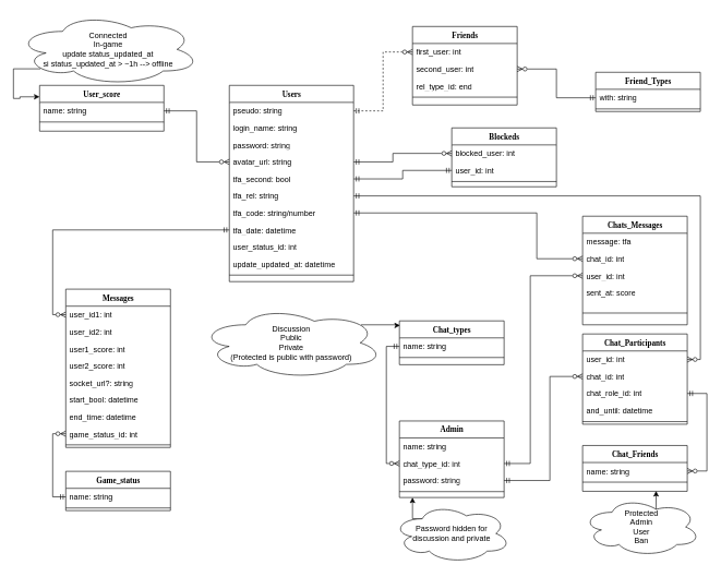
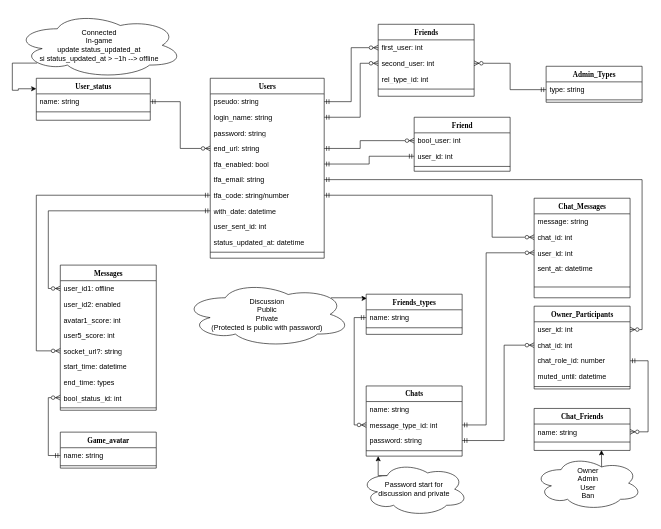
- <mxCell id="30" value="Friend_Types" style="swimlane;html=1;fontStyle=1;align=center;verticalAlign=top;childLayout=stackLayout;horizontal=1;startSize=26;horizontalStack=0;resizeParent=1;resizeLast=0;collapsible=1;marginBottom=0;swimlaneFillColor=#ffffff;rounded=0;shadow=0;comic=0;labelBackgroundColor=none;strokeWidth=1;fillColor=none;fontFamily=Verdana;fontSize=12" parent="1" vertex="1"><mxGeometry x="910" y="110" width="160" height="60" as="geometry" /></mxCell>
+ <mxCell id="30" value="Admin_Types" style="swimlane;html=1;fontStyle=1;align=center;verticalAlign=top;childLayout=stackLayout;horizontal=1;startSize=26;horizontalStack=0;resizeParent=1;resizeLast=0;collapsible=1;marginBottom=0;swimlaneFillColor=#ffffff;rounded=0;shadow=0;comic=0;labelBackgroundColor=none;strokeWidth=1;fillColor=none;fontFamily=Verdana;fontSize=12" parent="1" vertex="1"><mxGeometry x="910" y="110" width="160" height="60" as="geometry" /></mxCell>
- <mxCell id="87" style="edgeStyle=orthogonalEdgeStyle;rounded=0;orthogonalLoop=1;jettySize=auto;html=1;exitX=1;exitY=0.5;exitDx=0;exitDy=0;entryX=0;entryY=0.5;entryDx=0;entryDy=0;startArrow=ERmandOne;startFill=0;endArrow=ERzeroToMany;endFill=0;dashed=1;" parent="1" source="3" target="15" edge="1"><mxGeometry relative="1" as="geometry" /></mxCell>
+ <mxCell id="87" style="edgeStyle=orthogonalEdgeStyle;rounded=0;orthogonalLoop=1;jettySize=auto;html=1;exitX=1;exitY=0.5;exitDx=0;exitDy=0;entryX=0;entryY=0.5;entryDx=0;entryDy=0;startArrow=ERmandOne;startFill=0;endArrow=ERzeroToMany;endFill=0;" parent="1" source="3" target="15" edge="1"><mxGeometry relative="1" as="geometry" /></mxCell>
- <mxCell id="17" value="rel_type_id: end" style="text;html=1;strokeColor=none;fillColor=none;align=left;verticalAlign=top;spacingLeft=4;spacingRight=4;whiteSpace=wrap;overflow=hidden;rotatable=0;points=[[0,0.5],[1,0.5]];portConstraint=eastwest;" parent="14" vertex="1"><mxGeometry y="78" width="160" height="26" as="geometry" /></mxCell>
+ <mxCell id="17" value="rel_type_id: int" style="text;html=1;strokeColor=none;fillColor=none;align=left;verticalAlign=top;spacingLeft=4;spacingRight=4;whiteSpace=wrap;overflow=hidden;rotatable=0;points=[[0,0.5],[1,0.5]];portConstraint=eastwest;" parent="14" vertex="1"><mxGeometry y="78" width="160" height="26" as="geometry" /></mxCell>
- <mxCell id="24" value="User_score" style="swimlane;html=1;fontStyle=1;align=center;verticalAlign=top;childLayout=stackLayout;horizontal=1;startSize=26;horizontalStack=0;resizeParent=1;resizeLast=0;collapsible=1;marginBottom=0;swimlaneFillColor=#ffffff;rounded=0;shadow=0;comic=0;labelBackgroundColor=none;strokeWidth=1;fillColor=none;fontFamily=Verdana;fontSize=12" parent="1" vertex="1"><mxGeometry x="60" y="130" width="190" height="70" as="geometry" /></mxCell>
+ <mxCell id="24" value="User_status" style="swimlane;html=1;fontStyle=1;align=center;verticalAlign=top;childLayout=stackLayout;horizontal=1;startSize=26;horizontalStack=0;resizeParent=1;resizeLast=0;collapsible=1;marginBottom=0;swimlaneFillColor=#ffffff;rounded=0;shadow=0;comic=0;labelBackgroundColor=none;strokeWidth=1;fillColor=none;fontFamily=Verdana;fontSize=12" parent="1" vertex="1"><mxGeometry x="60" y="130" width="190" height="70" as="geometry" /></mxCell>
- <mxCell id="31" value="with: string" style="text;html=1;strokeColor=none;fillColor=none;align=left;verticalAlign=top;spacingLeft=4;spacingRight=4;whiteSpace=wrap;overflow=hidden;rotatable=0;points=[[0,0.5],[1,0.5]];portConstraint=eastwest;" parent="30" vertex="1"><mxGeometry y="26" width="160" height="26" as="geometry" /></mxCell>
+ <mxCell id="31" value="type: string" style="text;html=1;strokeColor=none;fillColor=none;align=left;verticalAlign=top;spacingLeft=4;spacingRight=4;whiteSpace=wrap;overflow=hidden;rotatable=0;points=[[0,0.5],[1,0.5]];portConstraint=eastwest;" parent="30" vertex="1"><mxGeometry y="26" width="160" height="26" as="geometry" /></mxCell>
+ <mxCell id="88" style="edgeStyle=orthogonalEdgeStyle;rounded=0;orthogonalLoop=1;jettySize=auto;html=1;exitX=1;exitY=0.5;exitDx=0;exitDy=0;entryX=0;entryY=0.5;entryDx=0;entryDy=0;startArrow=ERmandOne;startFill=0;endArrow=ERzeroToMany;endFill=0;" parent="1" source="4" target="16" edge="1"><mxGeometry relative="1" as="geometry"><Array as="points"><mxPoint x="600" y="195" /><mxPoint x="600" y="105" /></Array></mxGeometry></mxCell>
- <mxCell id="81" value="Blockeds" style="swimlane;html=1;fontStyle=1;align=center;verticalAlign=top;childLayout=stackLayout;horizontal=1;startSize=26;horizontalStack=0;resizeParent=1;resizeLast=0;collapsible=1;marginBottom=0;swimlaneFillColor=#ffffff;rounded=0;shadow=0;comic=0;labelBackgroundColor=none;strokeWidth=1;fillColor=none;fontFamily=Verdana;fontSize=12" parent="1" vertex="1"><mxGeometry x="690" y="195" width="160" height="90" as="geometry" /></mxCell>
+ <mxCell id="81" value="Friend" style="swimlane;html=1;fontStyle=1;align=center;verticalAlign=top;childLayout=stackLayout;horizontal=1;startSize=26;horizontalStack=0;resizeParent=1;resizeLast=0;collapsible=1;marginBottom=0;swimlaneFillColor=#ffffff;rounded=0;shadow=0;comic=0;labelBackgroundColor=none;strokeWidth=1;fillColor=none;fontFamily=Verdana;fontSize=12" parent="1" vertex="1"><mxGeometry x="690" y="195" width="160" height="90" as="geometry" /></mxCell>
- <mxCell id="82" value="blocked_user: int" style="text;html=1;strokeColor=none;fillColor=none;align=left;verticalAlign=top;spacingLeft=4;spacingRight=4;whiteSpace=wrap;overflow=hidden;rotatable=0;points=[[0,0.5],[1,0.5]];portConstraint=eastwest;" parent="81" vertex="1"><mxGeometry y="26" width="160" height="26" as="geometry" /></mxCell>
+ <mxCell id="82" value="bool_user: int" style="text;html=1;strokeColor=none;fillColor=none;align=left;verticalAlign=top;spacingLeft=4;spacingRight=4;whiteSpace=wrap;overflow=hidden;rotatable=0;points=[[0,0.5],[1,0.5]];portConstraint=eastwest;" parent="81" vertex="1"><mxGeometry y="26" width="160" height="26" as="geometry" /></mxCell>
- <mxCell id="6" value="avatar_url: string" style="text;html=1;strokeColor=none;fillColor=none;align=left;verticalAlign=top;spacingLeft=4;spacingRight=4;whiteSpace=wrap;overflow=hidden;rotatable=0;points=[[0,0.5],[1,0.5]];portConstraint=eastwest;" parent="2" vertex="1"><mxGeometry y="104" width="190" height="26" as="geometry" /></mxCell>
+ <mxCell id="6" value="end_url: string" style="text;html=1;strokeColor=none;fillColor=none;align=left;verticalAlign=top;spacingLeft=4;spacingRight=4;whiteSpace=wrap;overflow=hidden;rotatable=0;points=[[0,0.5],[1,0.5]];portConstraint=eastwest;" parent="2" vertex="1"><mxGeometry y="104" width="190" height="26" as="geometry" /></mxCell>
- <mxCell id="7" value="tfa_second: bool" style="text;html=1;strokeColor=none;fillColor=none;align=left;verticalAlign=top;spacingLeft=4;spacingRight=4;whiteSpace=wrap;overflow=hidden;rotatable=0;points=[[0,0.5],[1,0.5]];portConstraint=eastwest;" parent="2" vertex="1"><mxGeometry y="130" width="190" height="26" as="geometry" /></mxCell>
+ <mxCell id="7" value="tfa_enabled: bool" style="text;html=1;strokeColor=none;fillColor=none;align=left;verticalAlign=top;spacingLeft=4;spacingRight=4;whiteSpace=wrap;overflow=hidden;rotatable=0;points=[[0,0.5],[1,0.5]];portConstraint=eastwest;" parent="2" vertex="1"><mxGeometry y="130" width="190" height="26" as="geometry" /></mxCell>
- <mxCell id="8" value="tfa_rel: string" style="text;html=1;strokeColor=none;fillColor=none;align=left;verticalAlign=top;spacingLeft=4;spacingRight=4;whiteSpace=wrap;overflow=hidden;rotatable=0;points=[[0,0.5],[1,0.5]];portConstraint=eastwest;" parent="2" vertex="1"><mxGeometry y="156" width="190" height="26" as="geometry" /></mxCell>
+ <mxCell id="8" value="tfa_email: string" style="text;html=1;strokeColor=none;fillColor=none;align=left;verticalAlign=top;spacingLeft=4;spacingRight=4;whiteSpace=wrap;overflow=hidden;rotatable=0;points=[[0,0.5],[1,0.5]];portConstraint=eastwest;" parent="2" vertex="1"><mxGeometry y="156" width="190" height="26" as="geometry" /></mxCell>
+ <mxCell id="78" style="edgeStyle=orthogonalEdgeStyle;rounded=0;orthogonalLoop=1;jettySize=auto;html=1;exitX=0;exitY=0.5;exitDx=0;exitDy=0;entryX=0;entryY=0.5;entryDx=0;entryDy=0;startArrow=ERmandOne;startFill=0;endArrow=ERzeroToMany;endFill=0;" parent="1" source="9" target="69" edge="1"><mxGeometry relative="1" as="geometry"><Array as="points"><mxPoint x="60" y="325" /><mxPoint x="60" y="585" /></Array></mxGeometry></mxCell>
- <mxCell id="53" value="&lt;div&gt;Chats_Messages&lt;/div&gt;" style="swimlane;html=1;fontStyle=1;align=center;verticalAlign=top;childLayout=stackLayout;horizontal=1;startSize=26;horizontalStack=0;resizeParent=1;resizeLast=0;collapsible=1;marginBottom=0;swimlaneFillColor=#ffffff;rounded=0;shadow=0;comic=0;labelBackgroundColor=none;strokeWidth=1;fillColor=none;fontFamily=Verdana;fontSize=12" parent="1" vertex="1"><mxGeometry x="890" y="330" width="160" height="166" as="geometry" /></mxCell>
+ <mxCell id="53" value="&lt;div&gt;Chat_Messages&lt;/div&gt;" style="swimlane;html=1;fontStyle=1;align=center;verticalAlign=top;childLayout=stackLayout;horizontal=1;startSize=26;horizontalStack=0;resizeParent=1;resizeLast=0;collapsible=1;marginBottom=0;swimlaneFillColor=#ffffff;rounded=0;shadow=0;comic=0;labelBackgroundColor=none;strokeWidth=1;fillColor=none;fontFamily=Verdana;fontSize=12" parent="1" vertex="1"><mxGeometry x="890" y="330" width="160" height="166" as="geometry" /></mxCell>
- <mxCell id="10" value="tfa_date: datetime" style="text;html=1;strokeColor=none;fillColor=none;align=left;verticalAlign=top;spacingLeft=4;spacingRight=4;whiteSpace=wrap;overflow=hidden;rotatable=0;points=[[0,0.5],[1,0.5]];portConstraint=eastwest;" parent="2" vertex="1"><mxGeometry y="208" width="190" height="26" as="geometry" /></mxCell>
+ <mxCell id="10" value="with_date: datetime" style="text;html=1;strokeColor=none;fillColor=none;align=left;verticalAlign=top;spacingLeft=4;spacingRight=4;whiteSpace=wrap;overflow=hidden;rotatable=0;points=[[0,0.5],[1,0.5]];portConstraint=eastwest;" parent="2" vertex="1"><mxGeometry y="208" width="190" height="26" as="geometry" /></mxCell>
- <mxCell id="54" value="message: tfa" style="text;html=1;strokeColor=none;fillColor=none;align=left;verticalAlign=top;spacingLeft=4;spacingRight=4;whiteSpace=wrap;overflow=hidden;rotatable=0;points=[[0,0.5],[1,0.5]];portConstraint=eastwest;" parent="53" vertex="1"><mxGeometry y="26" width="160" height="26" as="geometry" /></mxCell>
+ <mxCell id="54" value="message: string" style="text;html=1;strokeColor=none;fillColor=none;align=left;verticalAlign=top;spacingLeft=4;spacingRight=4;whiteSpace=wrap;overflow=hidden;rotatable=0;points=[[0,0.5],[1,0.5]];portConstraint=eastwest;" parent="53" vertex="1"><mxGeometry y="26" width="160" height="26" as="geometry" /></mxCell>
- <mxCell id="11" value="user_status_id: int" style="text;html=1;strokeColor=none;fillColor=none;align=left;verticalAlign=top;spacingLeft=4;spacingRight=4;whiteSpace=wrap;overflow=hidden;rotatable=0;points=[[0,0.5],[1,0.5]];portConstraint=eastwest;" parent="2" vertex="1"><mxGeometry y="234" width="190" height="26" as="geometry" /></mxCell>
+ <mxCell id="11" value="user_sent_id: int" style="text;html=1;strokeColor=none;fillColor=none;align=left;verticalAlign=top;spacingLeft=4;spacingRight=4;whiteSpace=wrap;overflow=hidden;rotatable=0;points=[[0,0.5],[1,0.5]];portConstraint=eastwest;" parent="2" vertex="1"><mxGeometry y="234" width="190" height="26" as="geometry" /></mxCell>
- <mxCell id="12" value="update_updated_at: datetime" style="text;html=1;strokeColor=none;fillColor=none;align=left;verticalAlign=top;spacingLeft=4;spacingRight=4;whiteSpace=wrap;overflow=hidden;rotatable=0;points=[[0,0.5],[1,0.5]];portConstraint=eastwest;" parent="2" vertex="1"><mxGeometry y="260" width="190" height="26" as="geometry" /></mxCell>
+ <mxCell id="12" value="status_updated_at: datetime" style="text;html=1;strokeColor=none;fillColor=none;align=left;verticalAlign=top;spacingLeft=4;spacingRight=4;whiteSpace=wrap;overflow=hidden;rotatable=0;points=[[0,0.5],[1,0.5]];portConstraint=eastwest;" parent="2" vertex="1"><mxGeometry y="260" width="190" height="26" as="geometry" /></mxCell>
- <mxCell id="57" value="&lt;div&gt;sent_at: score&lt;/div&gt;" style="text;html=1;strokeColor=none;fillColor=none;align=left;verticalAlign=top;spacingLeft=4;spacingRight=4;whiteSpace=wrap;overflow=hidden;rotatable=0;points=[[0,0.5],[1,0.5]];portConstraint=eastwest;" parent="53" vertex="1"><mxGeometry y="104" width="160" height="26" as="geometry" /></mxCell>
+ <mxCell id="57" value="&lt;div&gt;sent_at: datetime&lt;/div&gt;" style="text;html=1;strokeColor=none;fillColor=none;align=left;verticalAlign=top;spacingLeft=4;spacingRight=4;whiteSpace=wrap;overflow=hidden;rotatable=0;points=[[0,0.5],[1,0.5]];portConstraint=eastwest;" parent="53" vertex="1"><mxGeometry y="104" width="160" height="26" as="geometry" /></mxCell>
- <mxCell id="65" value="user_id1: int" style="text;html=1;strokeColor=none;fillColor=none;align=left;verticalAlign=top;spacingLeft=4;spacingRight=4;whiteSpace=wrap;overflow=hidden;rotatable=0;points=[[0,0.5],[1,0.5]];portConstraint=eastwest;" parent="64" vertex="1"><mxGeometry y="26" width="160" height="26" as="geometry" /></mxCell>
+ <mxCell id="65" value="user_id1: offline" style="text;html=1;strokeColor=none;fillColor=none;align=left;verticalAlign=top;spacingLeft=4;spacingRight=4;whiteSpace=wrap;overflow=hidden;rotatable=0;points=[[0,0.5],[1,0.5]];portConstraint=eastwest;" parent="64" vertex="1"><mxGeometry y="26" width="160" height="26" as="geometry" /></mxCell>
- <mxCell id="34" value="Chat_types" style="swimlane;html=1;fontStyle=1;align=center;verticalAlign=top;childLayout=stackLayout;horizontal=1;startSize=26;horizontalStack=0;resizeParent=1;resizeLast=0;collapsible=1;marginBottom=0;swimlaneFillColor=#ffffff;rounded=0;shadow=0;comic=0;labelBackgroundColor=none;strokeWidth=1;fillColor=none;fontFamily=Verdana;fontSize=12" parent="1" vertex="1"><mxGeometry x="610" y="490" width="160" height="67" as="geometry" /></mxCell>
+ <mxCell id="34" value="Friends_types" style="swimlane;html=1;fontStyle=1;align=center;verticalAlign=top;childLayout=stackLayout;horizontal=1;startSize=26;horizontalStack=0;resizeParent=1;resizeLast=0;collapsible=1;marginBottom=0;swimlaneFillColor=#ffffff;rounded=0;shadow=0;comic=0;labelBackgroundColor=none;strokeWidth=1;fillColor=none;fontFamily=Verdana;fontSize=12" parent="1" vertex="1"><mxGeometry x="610" y="490" width="160" height="67" as="geometry" /></mxCell>
- <mxCell id="66" value="user_id2: int" style="text;html=1;strokeColor=none;fillColor=none;align=left;verticalAlign=top;spacingLeft=4;spacingRight=4;whiteSpace=wrap;overflow=hidden;rotatable=0;points=[[0,0.5],[1,0.5]];portConstraint=eastwest;" parent="64" vertex="1"><mxGeometry y="52" width="160" height="26" as="geometry" /></mxCell>
+ <mxCell id="66" value="user_id2: enabled" style="text;html=1;strokeColor=none;fillColor=none;align=left;verticalAlign=top;spacingLeft=4;spacingRight=4;whiteSpace=wrap;overflow=hidden;rotatable=0;points=[[0,0.5],[1,0.5]];portConstraint=eastwest;" parent="64" vertex="1"><mxGeometry y="52" width="160" height="26" as="geometry" /></mxCell>
- <mxCell id="37" value="Chat_Participants" style="swimlane;html=1;fontStyle=1;align=center;verticalAlign=top;childLayout=stackLayout;horizontal=1;startSize=26;horizontalStack=0;resizeParent=1;resizeLast=0;collapsible=1;marginBottom=0;swimlaneFillColor=#ffffff;rounded=0;shadow=0;comic=0;labelBackgroundColor=none;strokeWidth=1;fillColor=none;fontFamily=Verdana;fontSize=12" parent="1" vertex="1"><mxGeometry x="890" y="510" width="160" height="138" as="geometry" /></mxCell>
+ <mxCell id="37" value="Owner_Participants" style="swimlane;html=1;fontStyle=1;align=center;verticalAlign=top;childLayout=stackLayout;horizontal=1;startSize=26;horizontalStack=0;resizeParent=1;resizeLast=0;collapsible=1;marginBottom=0;swimlaneFillColor=#ffffff;rounded=0;shadow=0;comic=0;labelBackgroundColor=none;strokeWidth=1;fillColor=none;fontFamily=Verdana;fontSize=12" parent="1" vertex="1"><mxGeometry x="890" y="510" width="160" height="138" as="geometry" /></mxCell>
- <mxCell id="67" value="user1_score: int" style="text;html=1;strokeColor=none;fillColor=none;align=left;verticalAlign=top;spacingLeft=4;spacingRight=4;whiteSpace=wrap;overflow=hidden;rotatable=0;points=[[0,0.5],[1,0.5]];portConstraint=eastwest;" parent="64" vertex="1"><mxGeometry y="78" width="160" height="26" as="geometry" /></mxCell>
+ <mxCell id="67" value="avatar1_score: int" style="text;html=1;strokeColor=none;fillColor=none;align=left;verticalAlign=top;spacingLeft=4;spacingRight=4;whiteSpace=wrap;overflow=hidden;rotatable=0;points=[[0,0.5],[1,0.5]];portConstraint=eastwest;" parent="64" vertex="1"><mxGeometry y="78" width="160" height="26" as="geometry" /></mxCell>
- <mxCell id="68" value="user2_score: int" style="text;html=1;strokeColor=none;fillColor=none;align=left;verticalAlign=top;spacingLeft=4;spacingRight=4;whiteSpace=wrap;overflow=hidden;rotatable=0;points=[[0,0.5],[1,0.5]];portConstraint=eastwest;" parent="64" vertex="1"><mxGeometry y="104" width="160" height="26" as="geometry" /></mxCell>
+ <mxCell id="68" value="user5_score: int" style="text;html=1;strokeColor=none;fillColor=none;align=left;verticalAlign=top;spacingLeft=4;spacingRight=4;whiteSpace=wrap;overflow=hidden;rotatable=0;points=[[0,0.5],[1,0.5]];portConstraint=eastwest;" parent="64" vertex="1"><mxGeometry y="104" width="160" height="26" as="geometry" /></mxCell>
- <mxCell id="40" value="chat_role_id: int" style="text;html=1;strokeColor=none;fillColor=none;align=left;verticalAlign=top;spacingLeft=4;spacingRight=4;whiteSpace=wrap;overflow=hidden;rotatable=0;points=[[0,0.5],[1,0.5]];portConstraint=eastwest;" parent="37" vertex="1"><mxGeometry y="78" width="160" height="26" as="geometry" /></mxCell>
+ <mxCell id="40" value="chat_role_id: number" style="text;html=1;strokeColor=none;fillColor=none;align=left;verticalAlign=top;spacingLeft=4;spacingRight=4;whiteSpace=wrap;overflow=hidden;rotatable=0;points=[[0,0.5],[1,0.5]];portConstraint=eastwest;" parent="37" vertex="1"><mxGeometry y="78" width="160" height="26" as="geometry" /></mxCell>
- <mxCell id="70" value="start_bool: datetime" style="text;html=1;strokeColor=none;fillColor=none;align=left;verticalAlign=top;spacingLeft=4;spacingRight=4;whiteSpace=wrap;overflow=hidden;rotatable=0;points=[[0,0.5],[1,0.5]];portConstraint=eastwest;" parent="64" vertex="1"><mxGeometry y="156" width="160" height="26" as="geometry" /></mxCell>
+ <mxCell id="70" value="start_time: datetime" style="text;html=1;strokeColor=none;fillColor=none;align=left;verticalAlign=top;spacingLeft=4;spacingRight=4;whiteSpace=wrap;overflow=hidden;rotatable=0;points=[[0,0.5],[1,0.5]];portConstraint=eastwest;" parent="64" vertex="1"><mxGeometry y="156" width="160" height="26" as="geometry" /></mxCell>
- <mxCell id="41" value="and_until: datetime" style="text;html=1;strokeColor=none;fillColor=none;align=left;verticalAlign=top;spacingLeft=4;spacingRight=4;whiteSpace=wrap;overflow=hidden;rotatable=0;points=[[0,0.5],[1,0.5]];portConstraint=eastwest;" parent="37" vertex="1"><mxGeometry y="104" width="160" height="26" as="geometry" /></mxCell>
+ <mxCell id="41" value="muted_until: datetime" style="text;html=1;strokeColor=none;fillColor=none;align=left;verticalAlign=top;spacingLeft=4;spacingRight=4;whiteSpace=wrap;overflow=hidden;rotatable=0;points=[[0,0.5],[1,0.5]];portConstraint=eastwest;" parent="37" vertex="1"><mxGeometry y="104" width="160" height="26" as="geometry" /></mxCell>
- <mxCell id="71" value="end_time: datetime" style="text;html=1;strokeColor=none;fillColor=none;align=left;verticalAlign=top;spacingLeft=4;spacingRight=4;whiteSpace=wrap;overflow=hidden;rotatable=0;points=[[0,0.5],[1,0.5]];portConstraint=eastwest;" parent="64" vertex="1"><mxGeometry y="182" width="160" height="26" as="geometry" /></mxCell>
+ <mxCell id="71" value="end_time: types" style="text;html=1;strokeColor=none;fillColor=none;align=left;verticalAlign=top;spacingLeft=4;spacingRight=4;whiteSpace=wrap;overflow=hidden;rotatable=0;points=[[0,0.5],[1,0.5]];portConstraint=eastwest;" parent="64" vertex="1"><mxGeometry y="182" width="160" height="26" as="geometry" /></mxCell>
- <mxCell id="19" value="Admin" style="swimlane;html=1;fontStyle=1;align=center;verticalAlign=top;childLayout=stackLayout;horizontal=1;startSize=26;horizontalStack=0;resizeParent=1;resizeLast=0;collapsible=1;marginBottom=0;swimlaneFillColor=#ffffff;rounded=0;shadow=0;comic=0;labelBackgroundColor=none;strokeWidth=1;fillColor=none;fontFamily=Verdana;fontSize=12" parent="1" vertex="1"><mxGeometry x="610" y="643" width="160" height="117" as="geometry" /></mxCell>
+ <mxCell id="19" value="Chats" style="swimlane;html=1;fontStyle=1;align=center;verticalAlign=top;childLayout=stackLayout;horizontal=1;startSize=26;horizontalStack=0;resizeParent=1;resizeLast=0;collapsible=1;marginBottom=0;swimlaneFillColor=#ffffff;rounded=0;shadow=0;comic=0;labelBackgroundColor=none;strokeWidth=1;fillColor=none;fontFamily=Verdana;fontSize=12" parent="1" vertex="1"><mxGeometry x="610" y="643" width="160" height="117" as="geometry" /></mxCell>
- <mxCell id="72" value="game_status_id: int" style="text;html=1;strokeColor=none;fillColor=none;align=left;verticalAlign=top;spacingLeft=4;spacingRight=4;whiteSpace=wrap;overflow=hidden;rotatable=0;points=[[0,0.5],[1,0.5]];portConstraint=eastwest;" parent="64" vertex="1"><mxGeometry y="208" width="160" height="26" as="geometry" /></mxCell>
+ <mxCell id="72" value="bool_status_id: int" style="text;html=1;strokeColor=none;fillColor=none;align=left;verticalAlign=top;spacingLeft=4;spacingRight=4;whiteSpace=wrap;overflow=hidden;rotatable=0;points=[[0,0.5],[1,0.5]];portConstraint=eastwest;" parent="64" vertex="1"><mxGeometry y="208" width="160" height="26" as="geometry" /></mxCell>
- <mxCell id="21" value="chat_type_id: int" style="text;html=1;strokeColor=none;fillColor=none;align=left;verticalAlign=top;spacingLeft=4;spacingRight=4;whiteSpace=wrap;overflow=hidden;rotatable=0;points=[[0,0.5],[1,0.5]];portConstraint=eastwest;" parent="19" vertex="1"><mxGeometry y="52" width="160" height="26" as="geometry" /></mxCell>
+ <mxCell id="21" value="message_type_id: int" style="text;html=1;strokeColor=none;fillColor=none;align=left;verticalAlign=top;spacingLeft=4;spacingRight=4;whiteSpace=wrap;overflow=hidden;rotatable=0;points=[[0,0.5],[1,0.5]];portConstraint=eastwest;" parent="19" vertex="1"><mxGeometry y="52" width="160" height="26" as="geometry" /></mxCell>
- <mxCell id="74" value="Game_status" style="swimlane;html=1;fontStyle=1;align=center;verticalAlign=top;childLayout=stackLayout;horizontal=1;startSize=26;horizontalStack=0;resizeParent=1;resizeLast=0;collapsible=1;marginBottom=0;swimlaneFillColor=#ffffff;rounded=0;shadow=0;comic=0;labelBackgroundColor=none;strokeWidth=1;fillColor=none;fontFamily=Verdana;fontSize=12" parent="1" vertex="1"><mxGeometry x="100" y="720" width="160" height="60" as="geometry" /></mxCell>
+ <mxCell id="74" value="Game_avatar" style="swimlane;html=1;fontStyle=1;align=center;verticalAlign=top;childLayout=stackLayout;horizontal=1;startSize=26;horizontalStack=0;resizeParent=1;resizeLast=0;collapsible=1;marginBottom=0;swimlaneFillColor=#ffffff;rounded=0;shadow=0;comic=0;labelBackgroundColor=none;strokeWidth=1;fillColor=none;fontFamily=Verdana;fontSize=12" parent="1" vertex="1"><mxGeometry x="100" y="720" width="160" height="60" as="geometry" /></mxCell>
- <mxCell id="51" value="Protected&lt;br&gt;Admin&lt;br&gt;&lt;div&gt;User&lt;/div&gt;&lt;div&gt;Ban&lt;br&gt;&lt;/div&gt;" style="ellipse;shape=cloud;whiteSpace=wrap;html=1;" parent="1" vertex="1"><mxGeometry x="890" y="760" width="180" height="90" as="geometry" /></mxCell>
+ <mxCell id="51" value="Owner&lt;br&gt;Admin&lt;br&gt;&lt;div&gt;User&lt;/div&gt;&lt;div&gt;Ban&lt;br&gt;&lt;/div&gt;" style="ellipse;shape=cloud;whiteSpace=wrap;html=1;" parent="1" vertex="1"><mxGeometry x="890" y="760" width="180" height="90" as="geometry" /></mxCell>
- <mxCell id="46" value="&lt;div&gt;Password hidden for &lt;br&gt;&lt;/div&gt;&lt;div&gt;discussion and private&lt;/div&gt;" style="ellipse;shape=cloud;whiteSpace=wrap;html=1;" parent="1" vertex="1"><mxGeometry x="600" y="770" width="180" height="90" as="geometry" /></mxCell>
+ <mxCell id="46" value="&lt;div&gt;Password start for &lt;br&gt;&lt;/div&gt;&lt;div&gt;discussion and private&lt;/div&gt;" style="ellipse;shape=cloud;whiteSpace=wrap;html=1;" parent="1" vertex="1"><mxGeometry x="600" y="770" width="180" height="90" as="geometry" /></mxCell>
